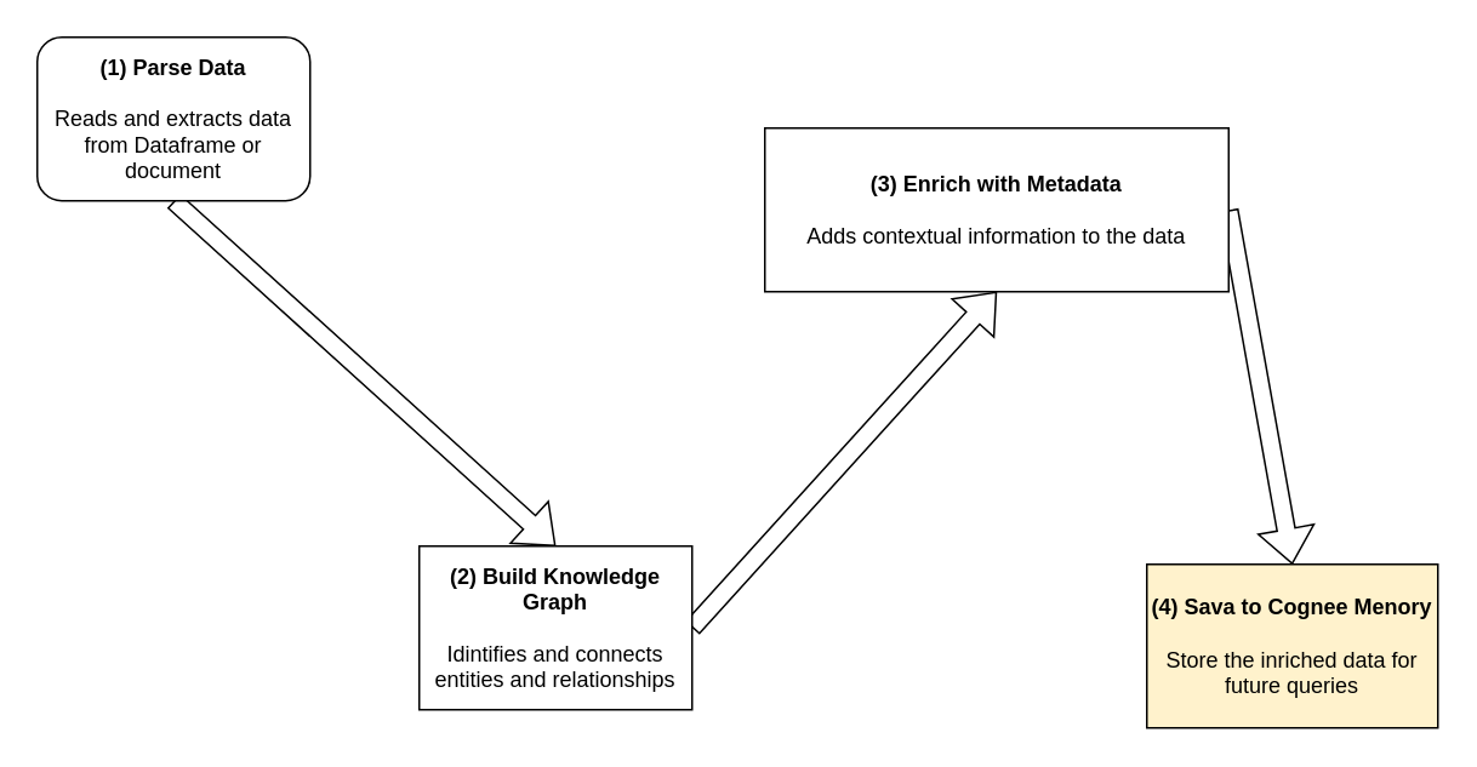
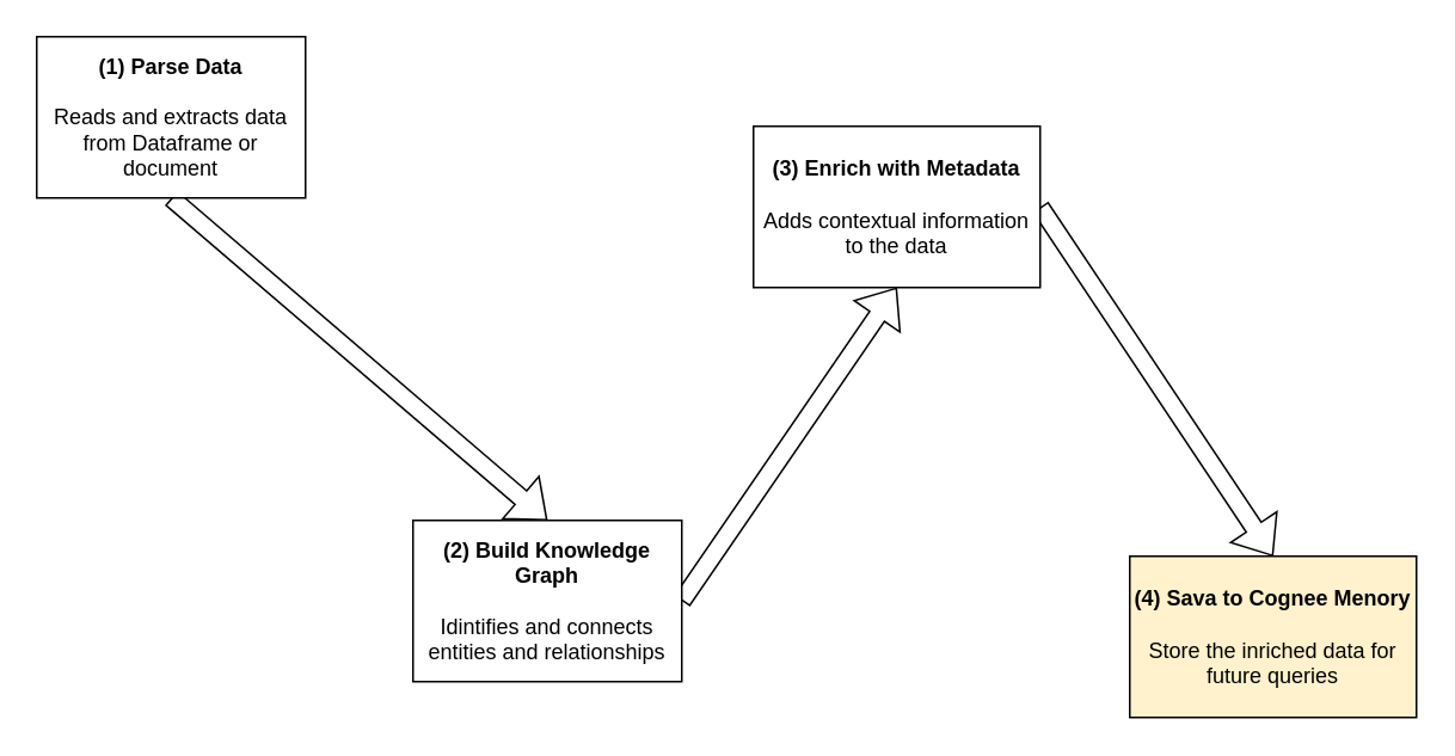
- <mxCell id="5" value="&lt;b&gt;(1) Parse Data&lt;/b&gt;&lt;div&gt;&lt;br&gt;&lt;/div&gt;&lt;div&gt;Reads and extracts data from Dataframe or document&lt;/div&gt;" style="whiteSpace=wrap;html=1;rounded=1;" vertex="1" parent="1"><mxGeometry x="20" y="20" width="150" height="90" as="geometry" /></mxCell>
+ <mxCell id="5" value="&lt;b&gt;(1) Parse Data&lt;/b&gt;&lt;div&gt;&lt;br&gt;&lt;/div&gt;&lt;div&gt;Reads and extracts data from Dataframe or document&lt;/div&gt;" style="rounded=0;whiteSpace=wrap;html=1;" vertex="1" parent="1"><mxGeometry x="20" y="20" width="150" height="90" as="geometry" /></mxCell>
- <mxCell id="7" value="&lt;b&gt;(3) Enrich with Metadata&lt;/b&gt;&lt;div&gt;&lt;br&gt;&lt;/div&gt;&lt;div&gt;Adds contextual information to the data&lt;/div&gt;" style="rounded=0;whiteSpace=wrap;html=1;" vertex="1" parent="1"><mxGeometry x="420" y="70" width="255" height="90" as="geometry" /></mxCell>
+ <mxCell id="7" value="&lt;b&gt;(3) Enrich with Metadata&lt;/b&gt;&lt;div&gt;&lt;br&gt;&lt;/div&gt;&lt;div&gt;Adds contextual information to the data&lt;/div&gt;" style="rounded=0;whiteSpace=wrap;html=1;" vertex="1" parent="1"><mxGeometry x="420" y="70" width="160" height="90" as="geometry" /></mxCell>
- <mxCell id="6" value="&lt;b&gt;(2) Build Knowledge Graph&lt;/b&gt;&lt;br&gt;&lt;br&gt;Idintifies and connects entities and relationships" style="rounded=0;whiteSpace=wrap;html=1;" vertex="1" parent="1"><mxGeometry x="230" y="300" width="150" height="90" as="geometry" /></mxCell>
+ <mxCell id="6" value="&lt;b&gt;(2) Build Knowledge Graph&lt;/b&gt;&lt;br&gt;&lt;br&gt;Idintifies and connects entities and relationships" style="rounded=0;whiteSpace=wrap;html=1;" vertex="1" parent="1"><mxGeometry x="230" y="290" width="150" height="90" as="geometry" /></mxCell>
